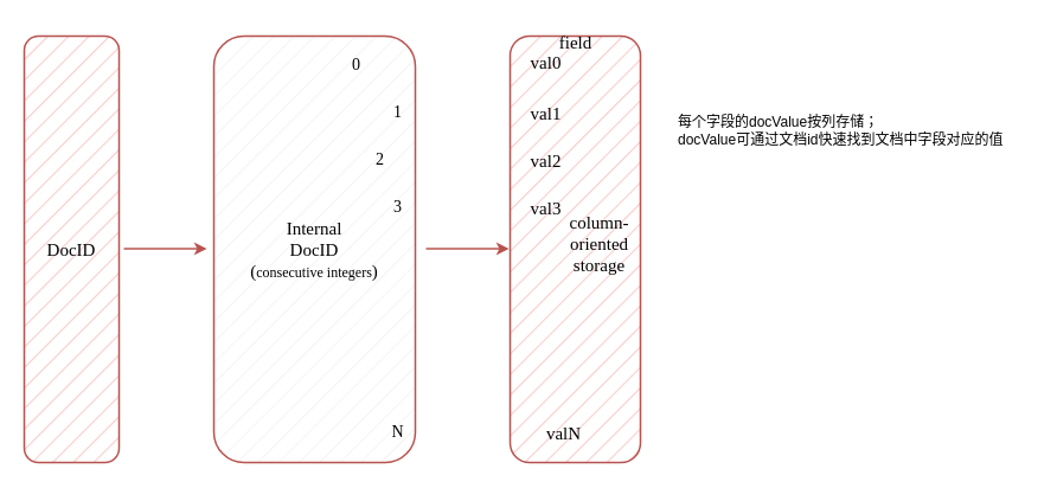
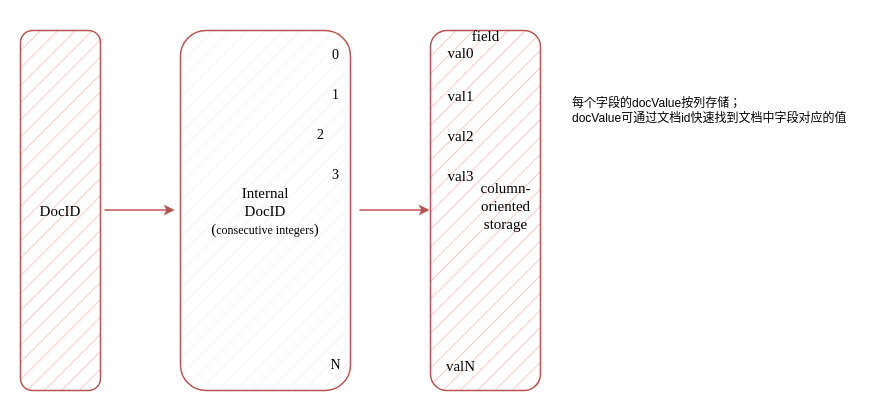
- <mxCell id="9" value="&lt;font style=&quot;font-size: 14px;&quot; face=&quot;Comic Sans MS&quot;&gt;0&lt;/font&gt;" style="text;html=1;align=center;verticalAlign=middle;resizable=0;points=[];autosize=1;strokeColor=none;fillColor=none;" vertex="1" parent="1"><mxGeometry x="285" y="40" width="30" height="30" as="geometry" /></mxCell>
+ <mxCell id="9" value="&lt;font style=&quot;font-size: 14px;&quot; face=&quot;Comic Sans MS&quot;&gt;0&lt;/font&gt;" style="text;html=1;align=center;verticalAlign=middle;resizable=0;points=[];autosize=1;strokeColor=none;fillColor=none;" vertex="1" parent="1"><mxGeometry x="320" y="40" width="30" height="30" as="geometry" /></mxCell>
- <mxCell id="19" value="&lt;font face=&quot;Comic Sans MS&quot;&gt;&lt;span style=&quot;font-size: 15px;&quot;&gt;valN&lt;/span&gt;&lt;/font&gt;" style="text;html=1;align=center;verticalAlign=middle;resizable=0;points=[];autosize=1;strokeColor=none;fillColor=none;" vertex="1" parent="1"><mxGeometry x="450" y="350" width="50" height="30" as="geometry" /></mxCell>
+ <mxCell id="19" value="&lt;font face=&quot;Comic Sans MS&quot;&gt;&lt;span style=&quot;font-size: 15px;&quot;&gt;valN&lt;/span&gt;&lt;/font&gt;" style="text;html=1;align=center;verticalAlign=middle;resizable=0;points=[];autosize=1;strokeColor=none;fillColor=none;" vertex="1" parent="1"><mxGeometry x="435" y="350" width="50" height="30" as="geometry" /></mxCell>
